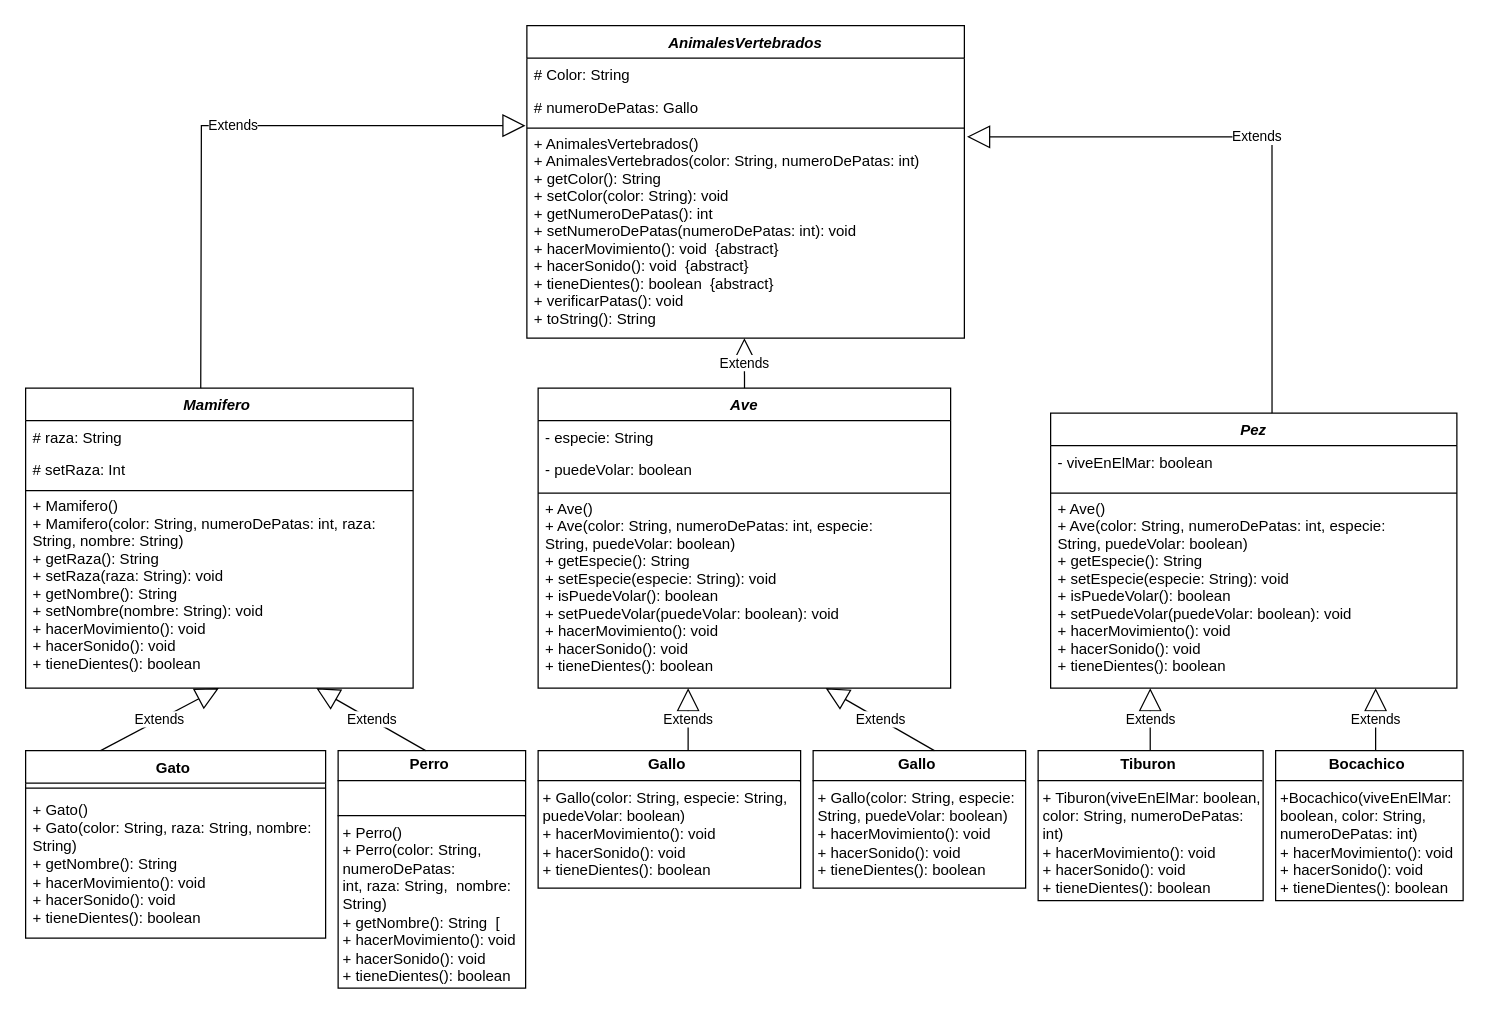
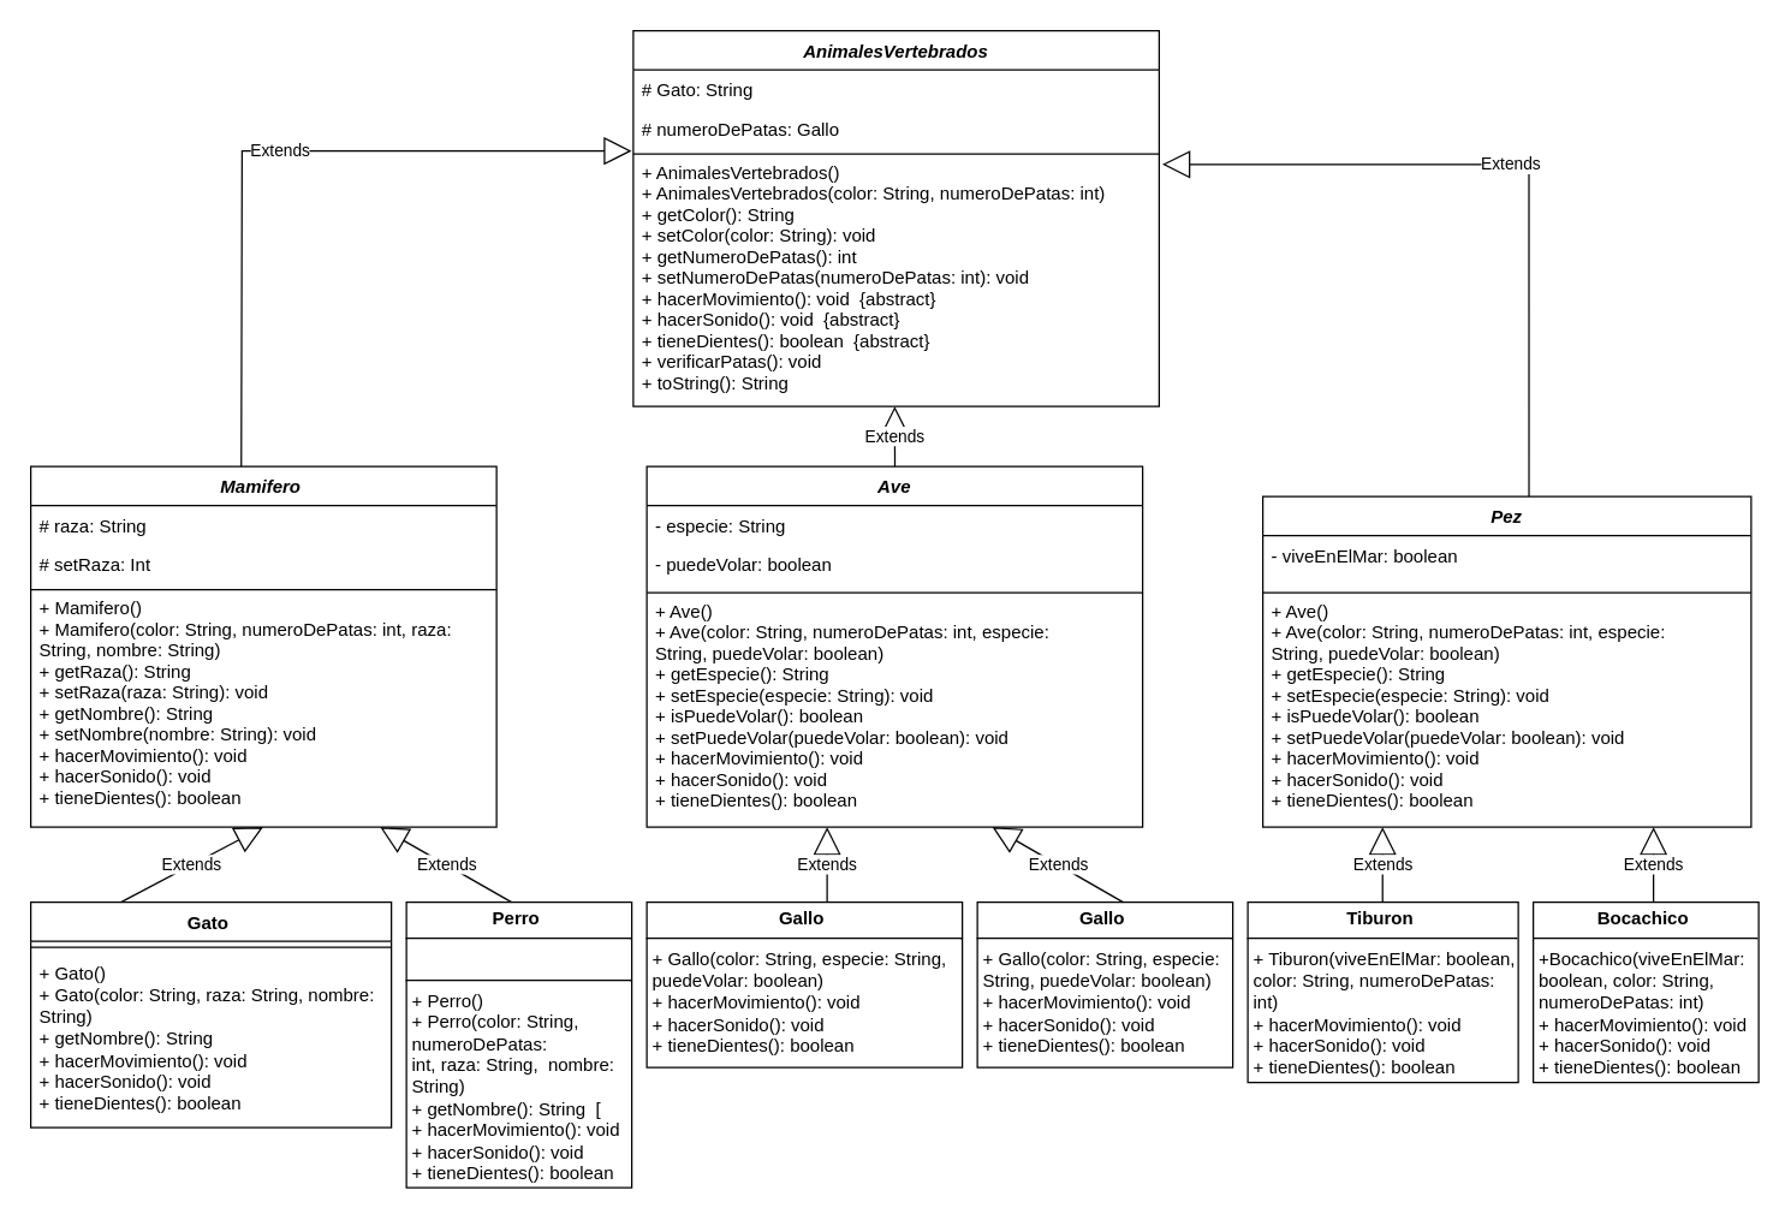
- <mxCell id="3" value="# Color: String" style="text;align=left;verticalAlign=top;spacingLeft=4;spacingRight=4;overflow=hidden;rotatable=0;points=[[0,0.5],[1,0.5]];portConstraint=eastwest;fontStyle=0" parent="2" vertex="1"><mxGeometry y="26" width="350" height="26" as="geometry" /></mxCell>
+ <mxCell id="3" value="# Gato: String" style="text;align=left;verticalAlign=top;spacingLeft=4;spacingRight=4;overflow=hidden;rotatable=0;points=[[0,0.5],[1,0.5]];portConstraint=eastwest;fontStyle=0" parent="2" vertex="1"><mxGeometry y="26" width="350" height="26" as="geometry" /></mxCell>
